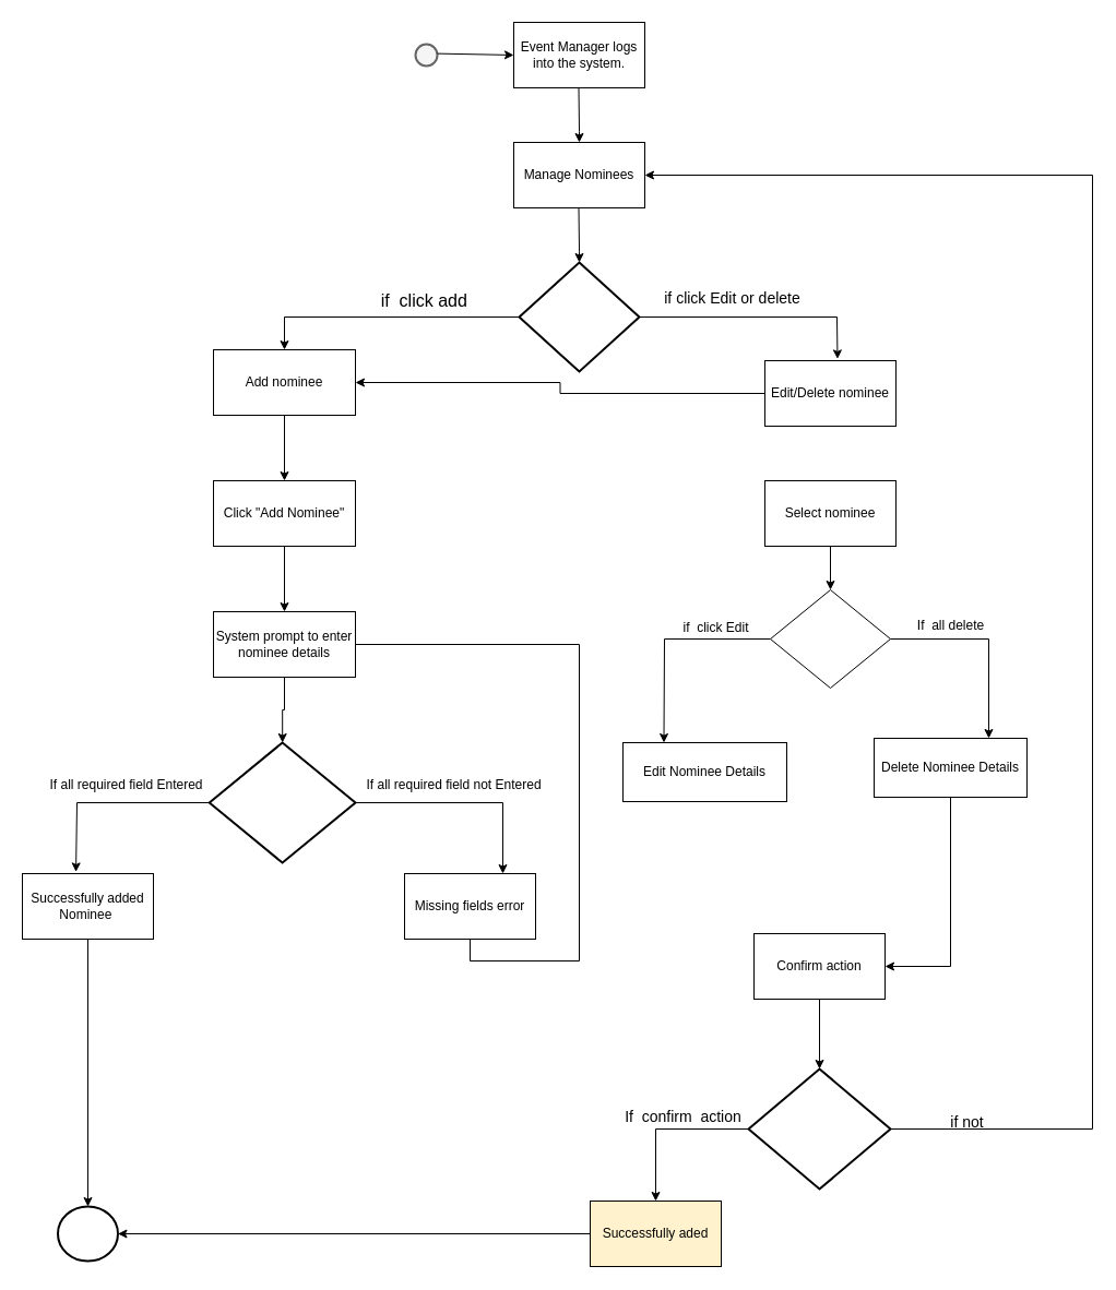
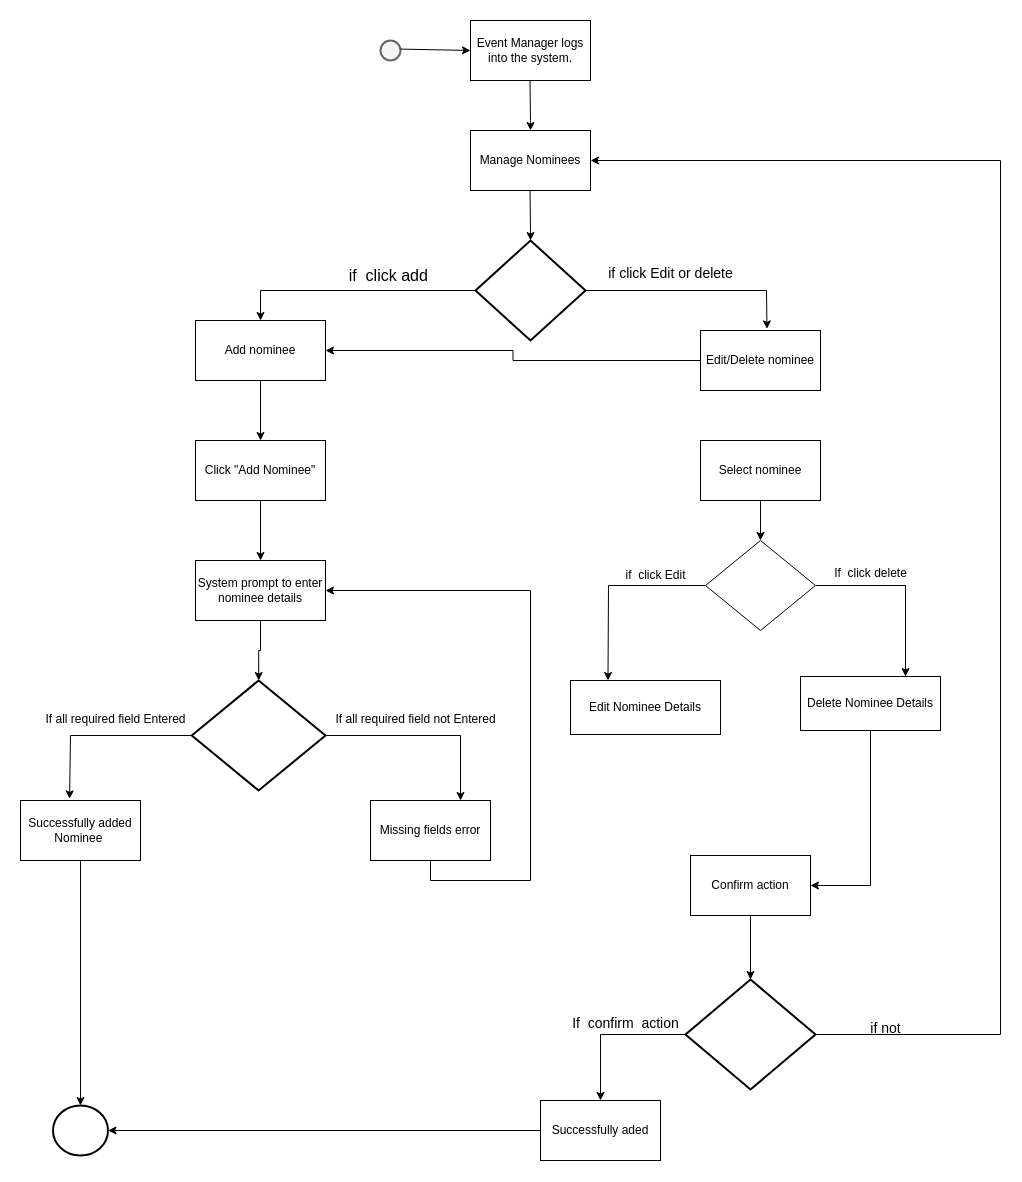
- <mxCell id="34" value="If&amp;nbsp; all delete" style="text;html=1;align=center;verticalAlign=middle;resizable=0;points=[];autosize=1;strokeColor=none;fillColor=none;" parent="1" vertex="1"><mxGeometry x="820" y="558" width="100" height="30" as="geometry" /></mxCell>
+ <mxCell id="34" value="If&amp;nbsp; click delete" style="text;html=1;align=center;verticalAlign=middle;resizable=0;points=[];autosize=1;strokeColor=none;fillColor=none;" parent="1" vertex="1"><mxGeometry x="820" y="558" width="100" height="30" as="geometry" /></mxCell>
- <mxCell id="21" style="edgeStyle=orthogonalEdgeStyle;rounded=0;orthogonalLoop=1;jettySize=auto;html=1;exitX=0.5;exitY=1;exitDx=0;exitDy=0;entryX=1;entryY=0.5;entryDx=0;entryDy=0;endArrow=none;" edge="1" parent="1" source="22" target="19"><mxGeometry relative="1" as="geometry"><mxPoint x="530" y="540" as="targetPoint" /><Array as="points"><mxPoint x="430" y="880" /><mxPoint x="530" y="880" /><mxPoint x="530" y="590" /></Array></mxGeometry></mxCell>
+ <mxCell id="21" style="edgeStyle=orthogonalEdgeStyle;rounded=0;orthogonalLoop=1;jettySize=auto;html=1;exitX=0.5;exitY=1;exitDx=0;exitDy=0;entryX=1;entryY=0.5;entryDx=0;entryDy=0;" edge="1" parent="1" source="22" target="19"><mxGeometry relative="1" as="geometry"><mxPoint x="530" y="540" as="targetPoint" /><Array as="points"><mxPoint x="430" y="880" /><mxPoint x="530" y="880" /><mxPoint x="530" y="590" /></Array></mxGeometry></mxCell>
- <mxCell id="45" value="Successfully aded" style="rounded=0;whiteSpace=wrap;html=1;fillColor=#fff2cc;" vertex="1" parent="1"><mxGeometry x="540" y="1100" width="120" height="60" as="geometry" /></mxCell>
+ <mxCell id="45" value="Successfully aded" style="rounded=0;whiteSpace=wrap;html=1;" vertex="1" parent="1"><mxGeometry x="540" y="1100" width="120" height="60" as="geometry" /></mxCell>
